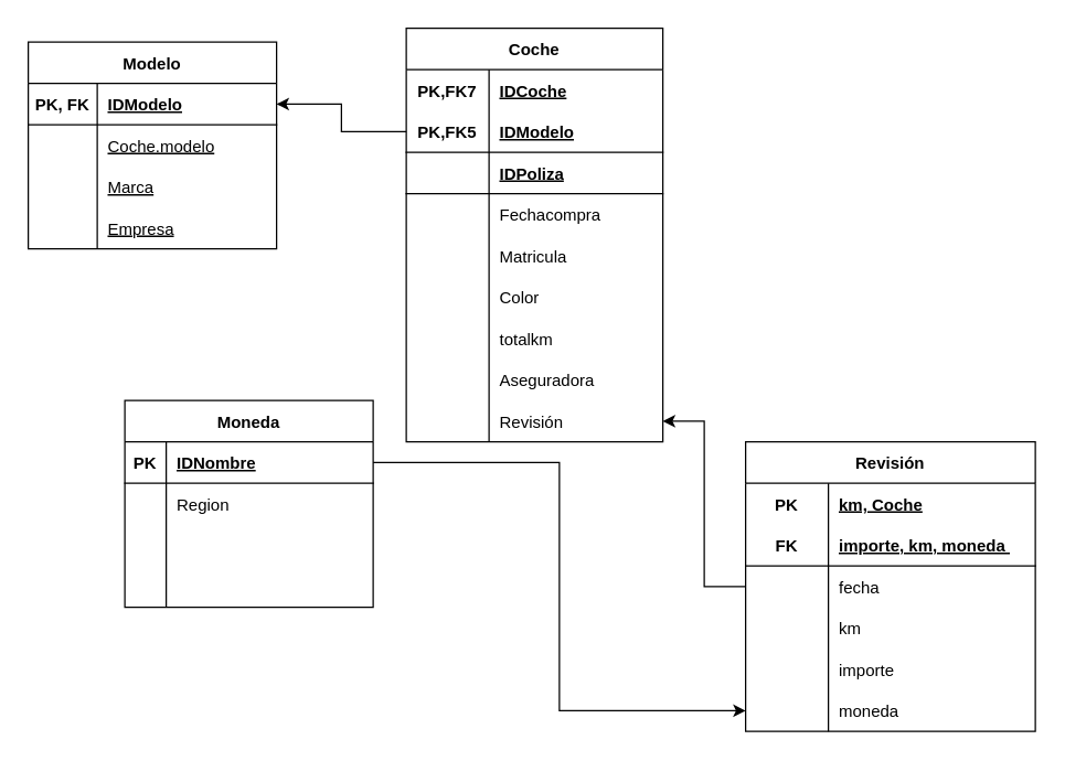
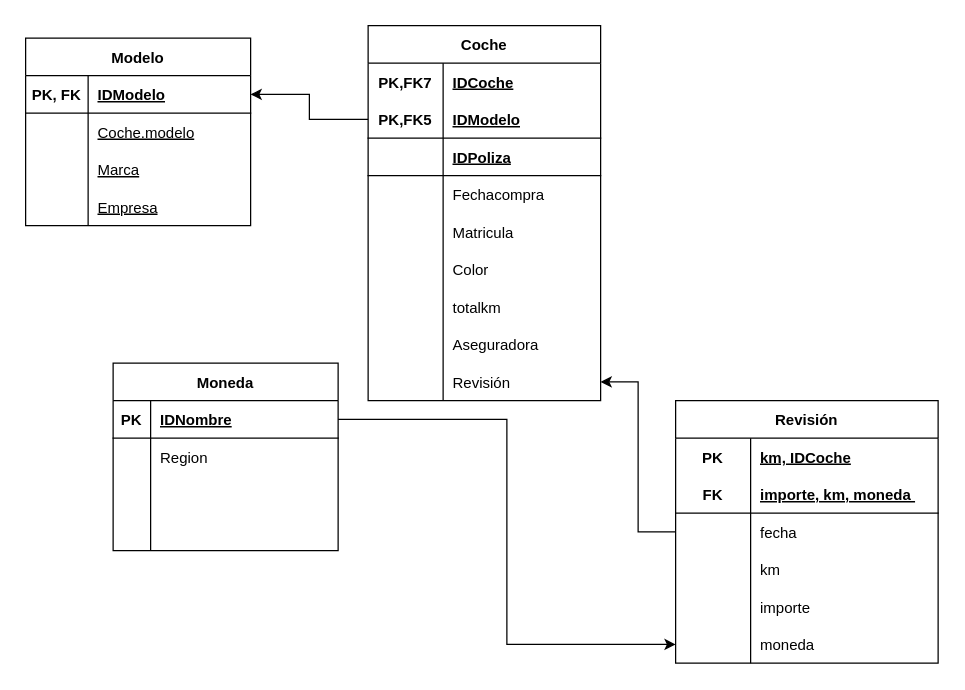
- <mxCell id="47" value="km, Coche" style="shape=partialRectangle;connectable=0;fillColor=none;top=0;left=0;bottom=0;right=0;align=left;spacingLeft=6;fontStyle=5;overflow=hidden;" parent="45" vertex="1"><mxGeometry x="60" width="150" height="30" as="geometry"><mxRectangle width="150" height="30" as="alternateBounds" /></mxGeometry></mxCell>
+ <mxCell id="47" value="km, IDCoche" style="shape=partialRectangle;connectable=0;fillColor=none;top=0;left=0;bottom=0;right=0;align=left;spacingLeft=6;fontStyle=5;overflow=hidden;" parent="45" vertex="1"><mxGeometry x="60" width="150" height="30" as="geometry"><mxRectangle width="150" height="30" as="alternateBounds" /></mxGeometry></mxCell>
